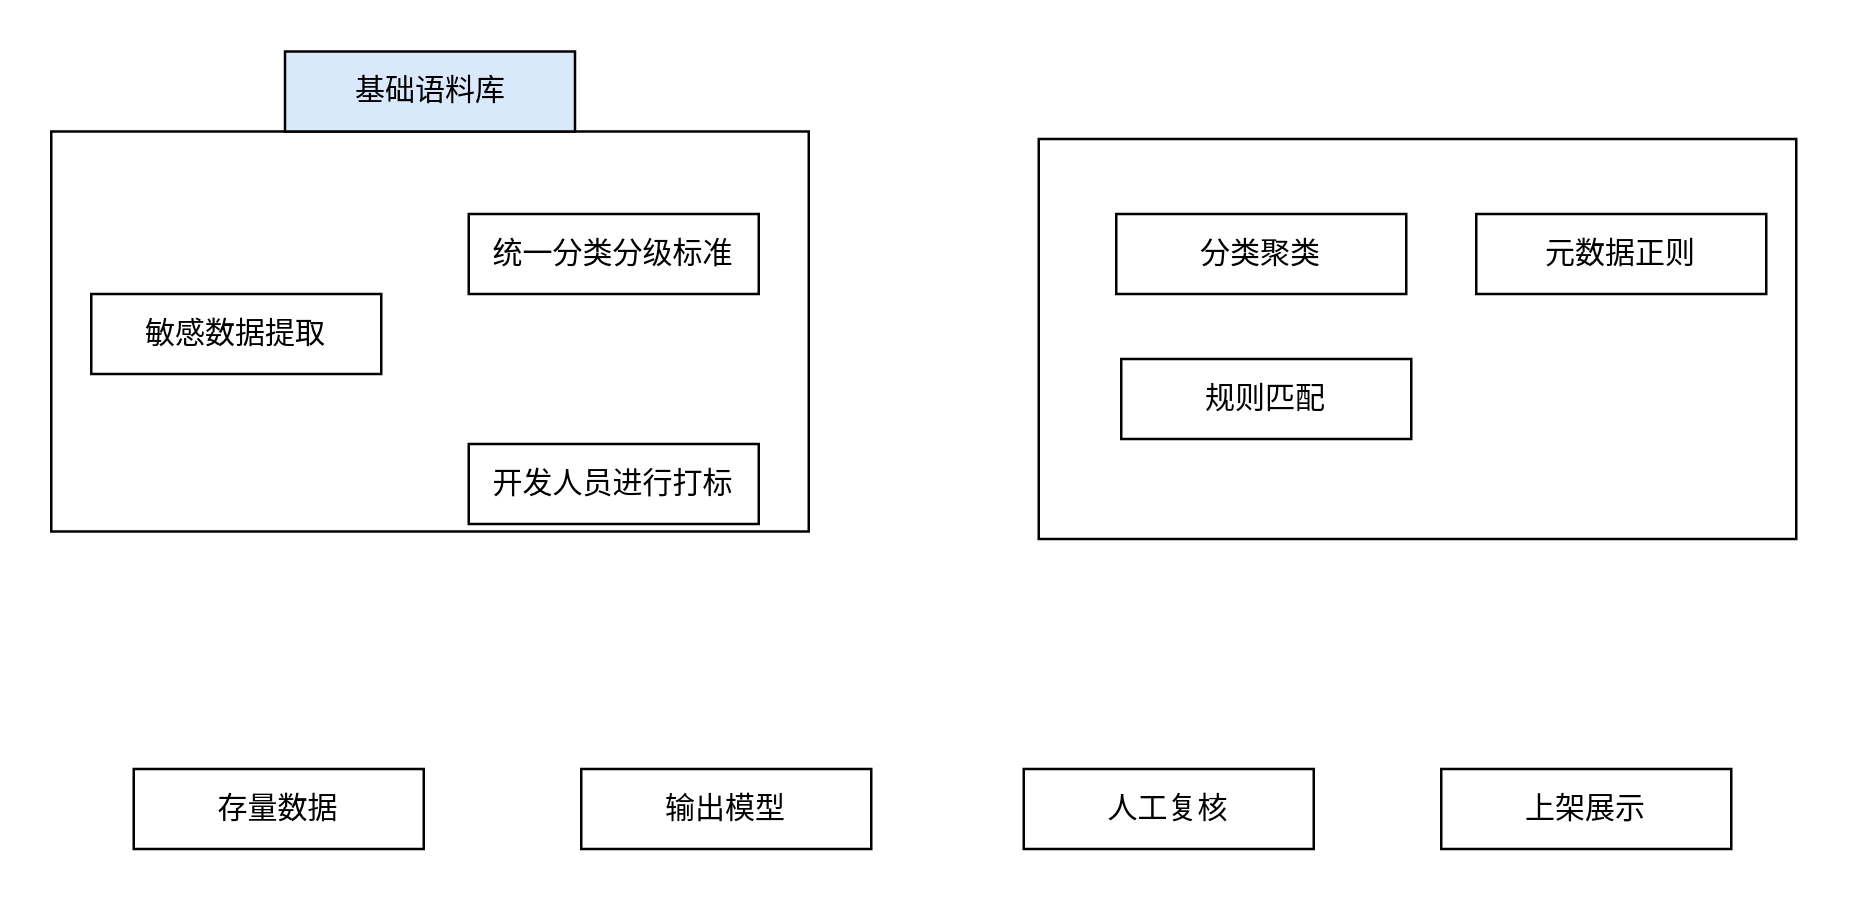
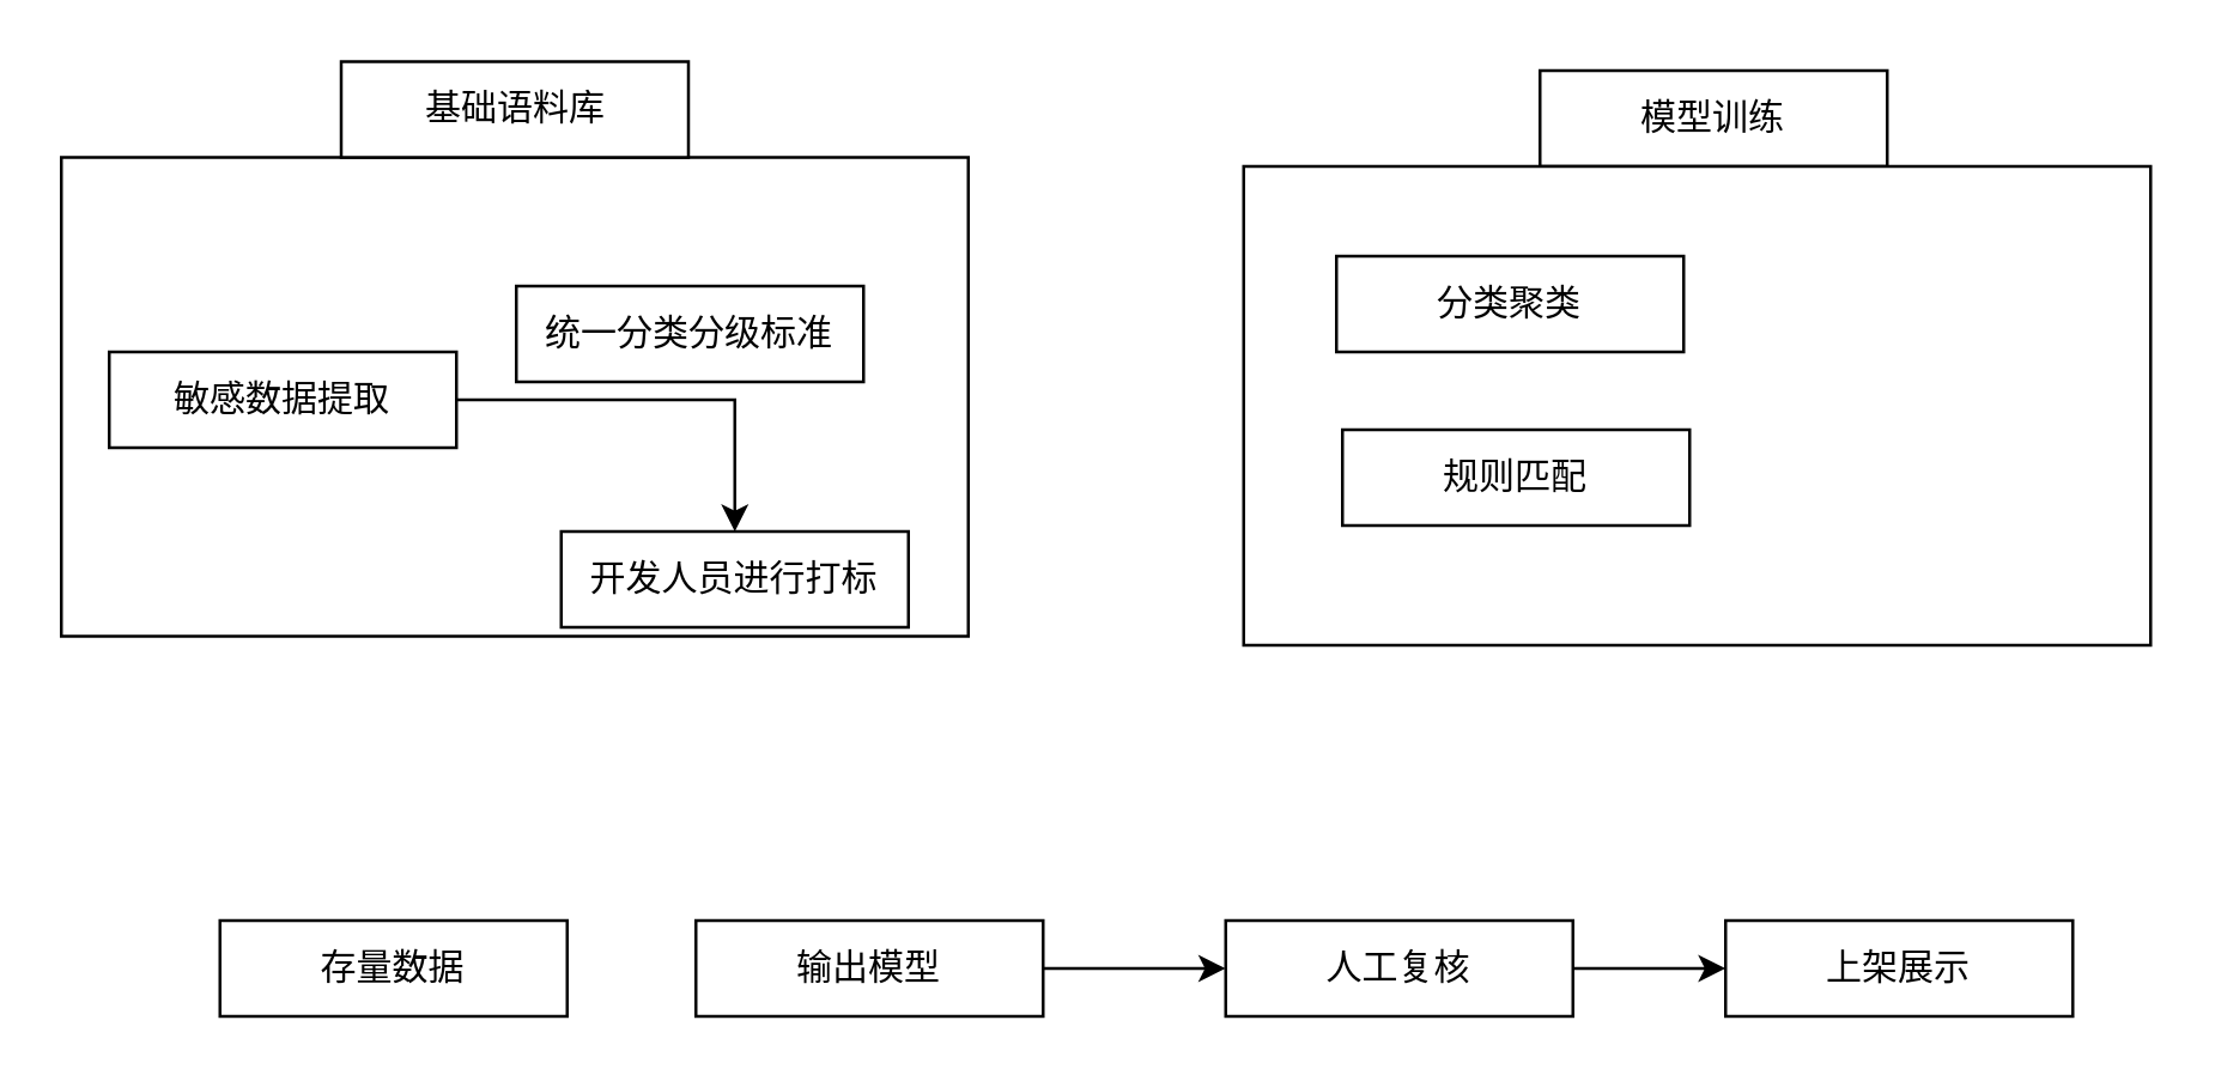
- <mxCell id="6" value="基础语料库" style="rounded=0;whiteSpace=wrap;html=1;fillColor=#dae8fc;" vertex="1" parent="1"><mxGeometry x="113.5" y="20" width="116" height="32" as="geometry" /></mxCell>
+ <mxCell id="6" value="基础语料库" style="rounded=0;whiteSpace=wrap;html=1;" vertex="1" parent="1"><mxGeometry x="113.5" y="20" width="116" height="32" as="geometry" /></mxCell>
+ <mxCell id="7" value="模型训练" style="rounded=0;whiteSpace=wrap;html=1;" vertex="1" parent="1"><mxGeometry x="514" y="23" width="116" height="32" as="geometry" /></mxCell>
- <mxCell id="10" value="统一分类分级标准" style="rounded=0;whiteSpace=wrap;html=1;" vertex="1" parent="1"><mxGeometry x="187" y="85" width="116" height="32" as="geometry" /></mxCell>
+ <mxCell id="10" value="统一分类分级标准" style="rounded=0;whiteSpace=wrap;html=1;" vertex="1" parent="1"><mxGeometry x="172" y="95" width="116" height="32" as="geometry" /></mxCell>
- <mxCell id="18" value="元数据正则" style="rounded=0;whiteSpace=wrap;html=1;" vertex="1" parent="1"><mxGeometry x="590" y="85" width="116" height="32" as="geometry" /></mxCell>
+ <mxCell id="3" style="edgeStyle=orthogonalEdgeStyle;rounded=0;orthogonalLoop=1;jettySize=auto;html=1;" edge="1" parent="1" source="4" target="5"><mxGeometry relative="1" as="geometry" /></mxCell>
- <mxCell id="14" value="存量数据" style="rounded=0;whiteSpace=wrap;html=1;" vertex="1" parent="1"><mxGeometry x="53" y="307" width="116" height="32" as="geometry" /></mxCell>
+ <mxCell id="14" value="存量数据" style="rounded=0;whiteSpace=wrap;html=1;" vertex="1" parent="1"><mxGeometry x="73" y="307" width="116" height="32" as="geometry" /></mxCell>
+ <mxCell id="12" style="edgeStyle=orthogonalEdgeStyle;rounded=0;orthogonalLoop=1;jettySize=auto;html=1;entryX=0;entryY=0.5;entryDx=0;entryDy=0;" edge="1" parent="1" source="13" target="9"><mxGeometry relative="1" as="geometry" /></mxCell>
+ <mxCell id="8" style="edgeStyle=orthogonalEdgeStyle;rounded=0;orthogonalLoop=1;jettySize=auto;html=1;entryX=0;entryY=0.5;entryDx=0;entryDy=0;" edge="1" parent="1" source="9" target="11"><mxGeometry relative="1" as="geometry"><mxPoint x="566" y="323" as="targetPoint" /></mxGeometry></mxCell>
